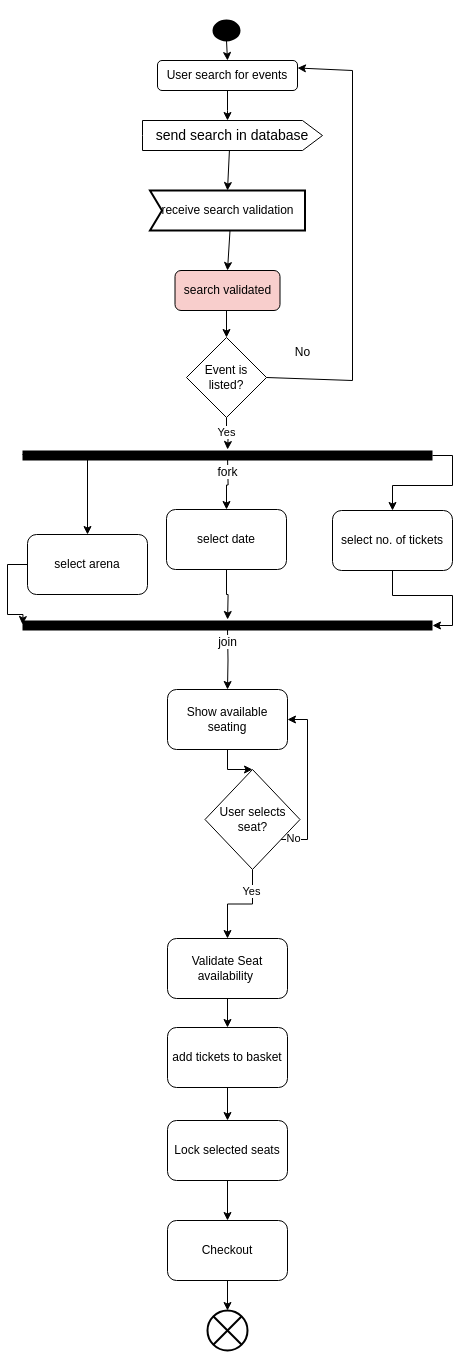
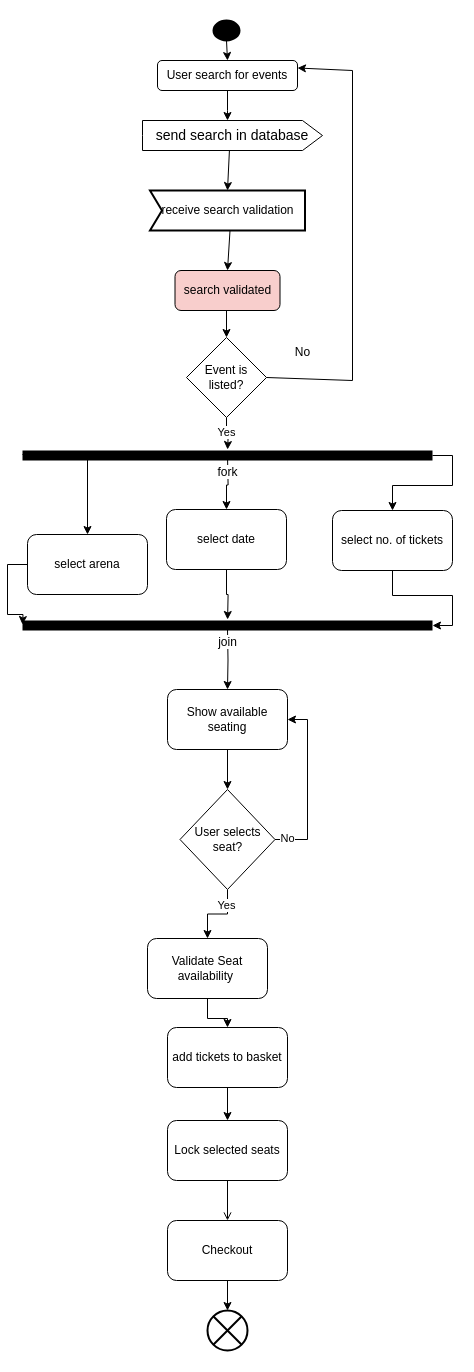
- <mxCell id="26" value="User selects seat?" style="rhombus;whiteSpace=wrap;html=1;" parent="1" vertex="1"><mxGeometry x="202.5" y="769" width="95" height="100" as="geometry" /></mxCell>
+ <mxCell id="26" value="User selects seat?" style="rhombus;whiteSpace=wrap;html=1;" parent="1" vertex="1"><mxGeometry x="177.5" y="789" width="95" height="100" as="geometry" /></mxCell>
- <mxCell id="33" value="Validate Seat availability&amp;nbsp;" style="rounded=1;whiteSpace=wrap;html=1;strokeWidth=1;" parent="1" vertex="1"><mxGeometry x="165" y="938" width="120" height="60" as="geometry" /></mxCell>
+ <mxCell id="33" value="Validate Seat availability&amp;nbsp;" style="rounded=1;whiteSpace=wrap;html=1;strokeWidth=1;" parent="1" vertex="1"><mxGeometry x="145" y="938" width="120" height="60" as="geometry" /></mxCell>
- <mxCell id="34" value="" style="edgeStyle=orthogonalEdgeStyle;rounded=0;orthogonalLoop=1;jettySize=auto;html=1;" parent="1" source="35" target="30" edge="1"><mxGeometry relative="1" as="geometry" /></mxCell>
+ <mxCell id="34" value="" style="edgeStyle=orthogonalEdgeStyle;rounded=0;orthogonalLoop=1;jettySize=auto;html=1;endArrow=open;" parent="1" source="35" target="30" edge="1"><mxGeometry relative="1" as="geometry" /></mxCell>
